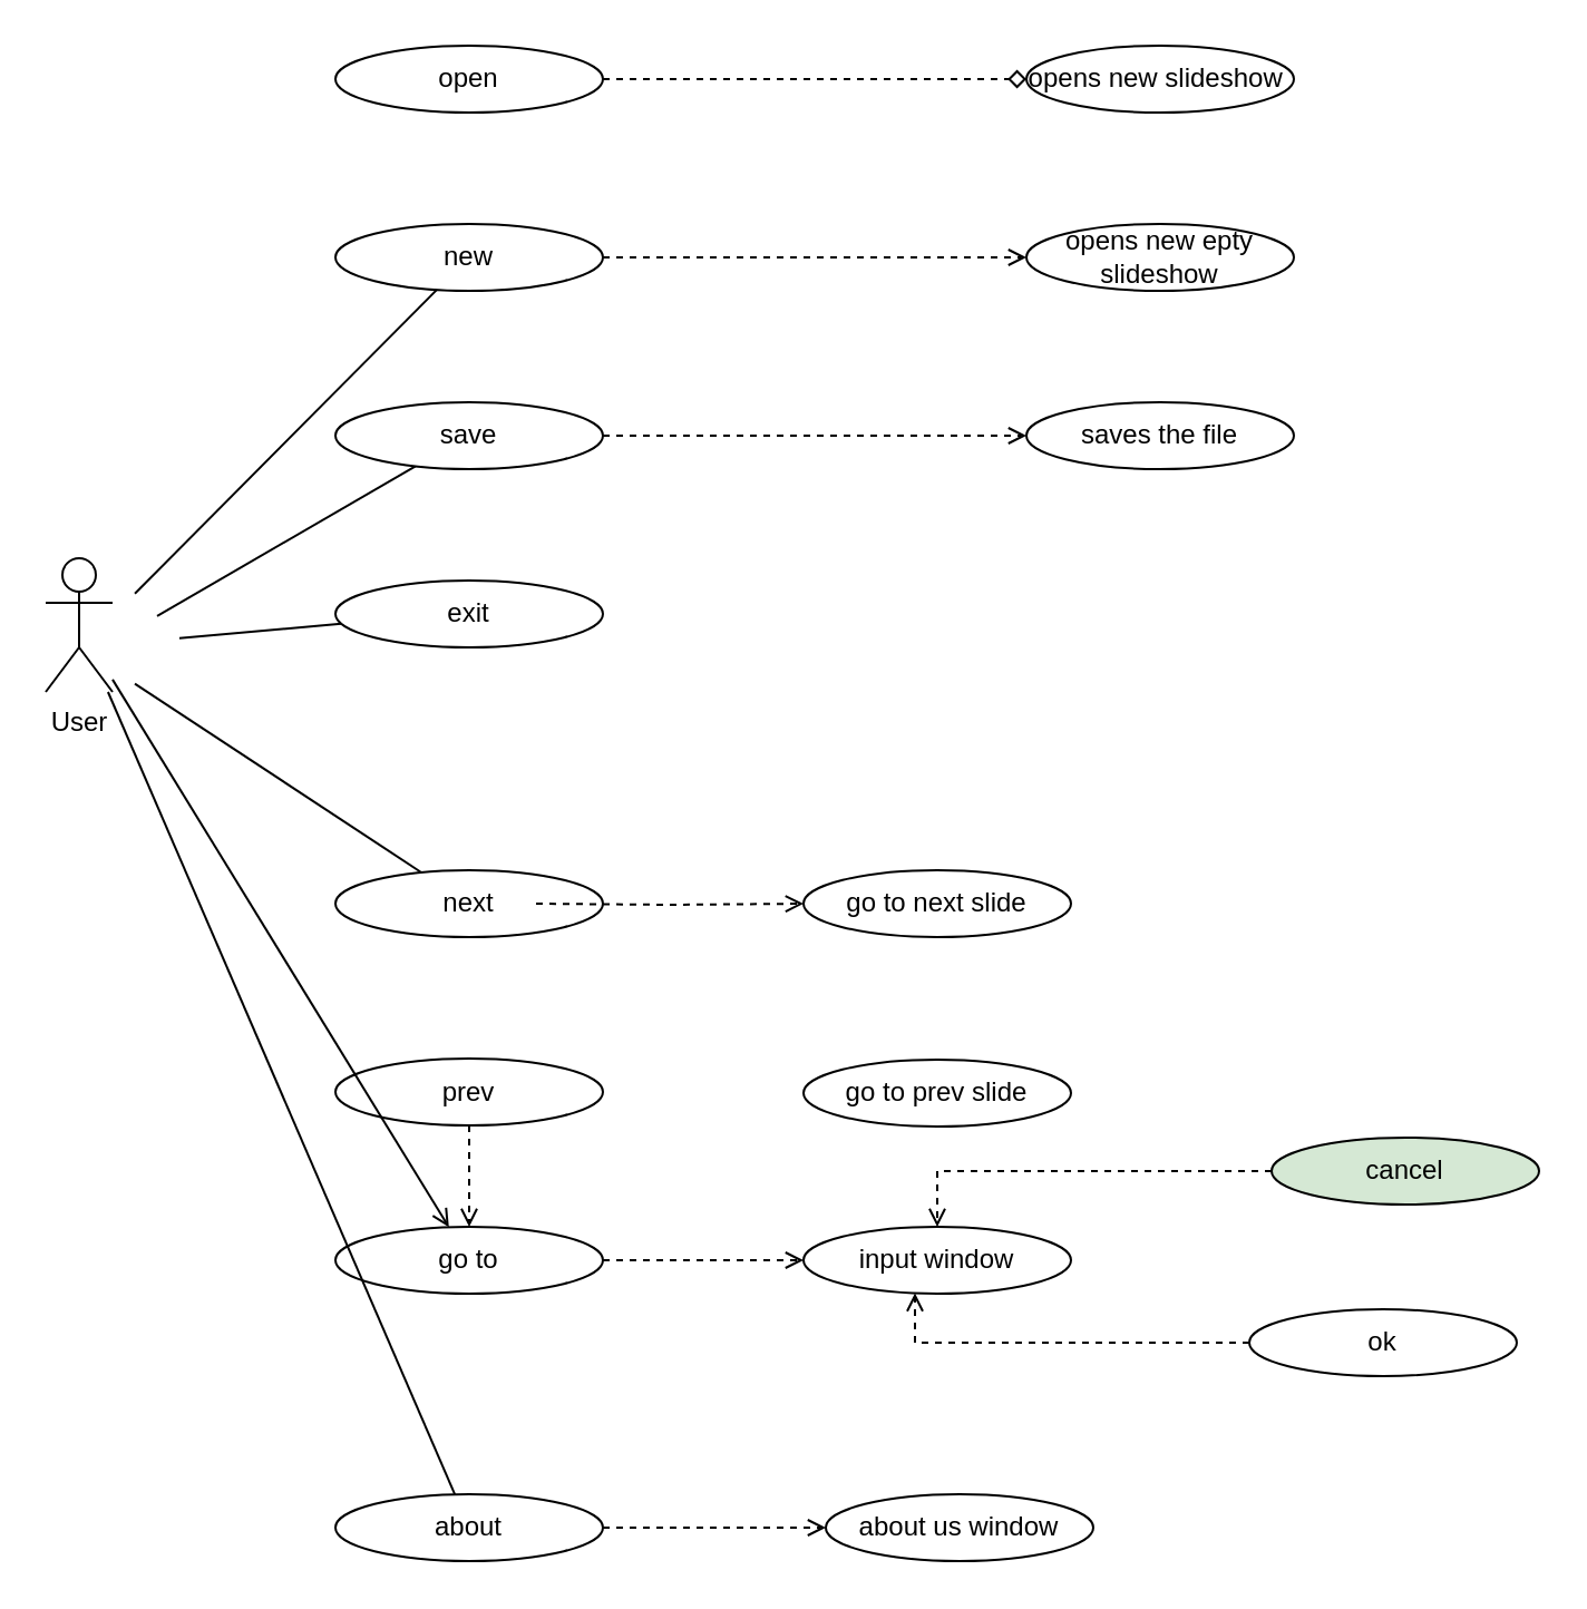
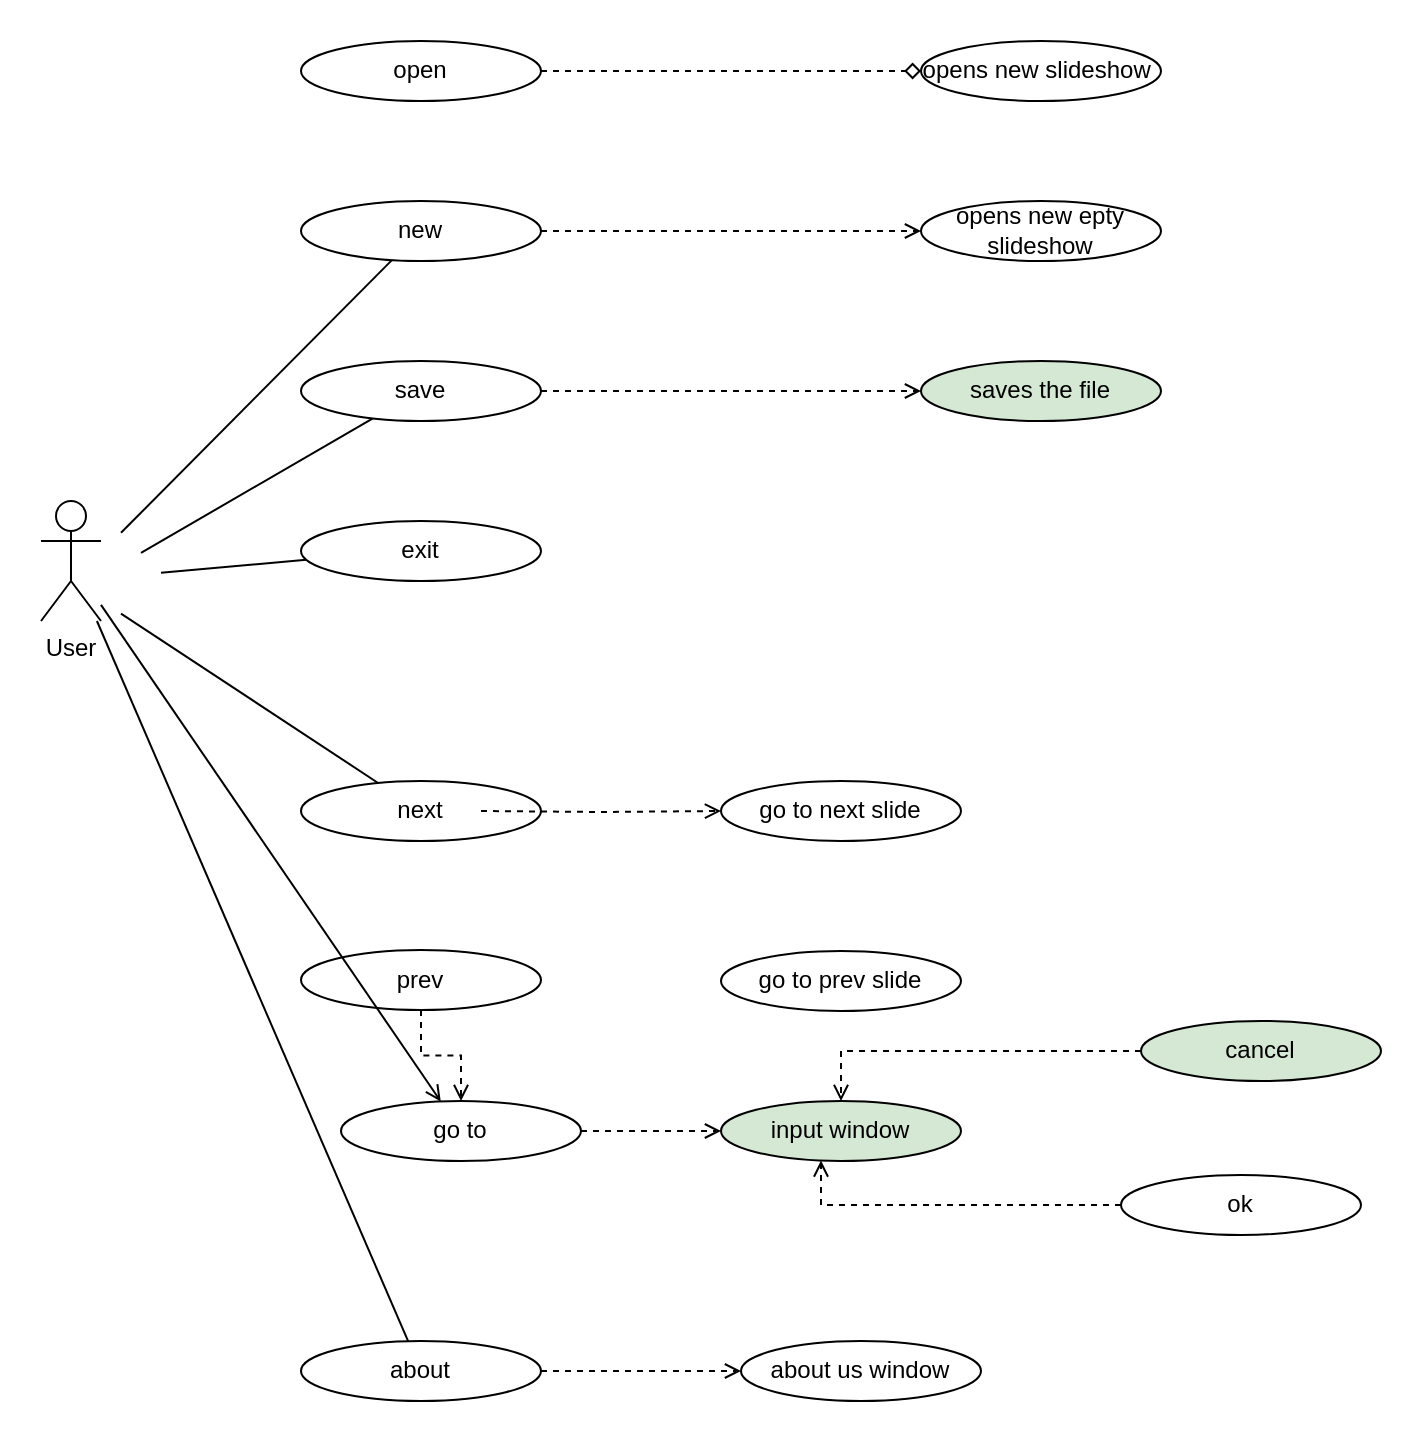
- <mxCell id="22" value="saves the file" style="ellipse;whiteSpace=wrap;html=1;" vertex="1" parent="1"><mxGeometry x="460" y="180" width="120" height="30" as="geometry" /></mxCell>
+ <mxCell id="22" value="saves the file" style="ellipse;whiteSpace=wrap;html=1;fillColor=#d5e8d4;" vertex="1" parent="1"><mxGeometry x="460" y="180" width="120" height="30" as="geometry" /></mxCell>
- <mxCell id="15" value="go to" style="ellipse;whiteSpace=wrap;html=1;" vertex="1" parent="1"><mxGeometry x="150" y="550" width="120" height="30" as="geometry" /></mxCell>
+ <mxCell id="15" value="go to" style="ellipse;whiteSpace=wrap;html=1;" vertex="1" parent="1"><mxGeometry x="170" y="550" width="120" height="30" as="geometry" /></mxCell>
- <mxCell id="28" value="input window" style="ellipse;whiteSpace=wrap;html=1;" vertex="1" parent="1"><mxGeometry x="360" y="550" width="120" height="30" as="geometry" /></mxCell>
+ <mxCell id="28" value="input window" style="ellipse;whiteSpace=wrap;html=1;fillColor=#d5e8d4;" vertex="1" parent="1"><mxGeometry x="360" y="550" width="120" height="30" as="geometry" /></mxCell>
